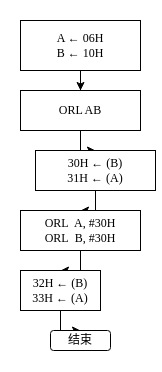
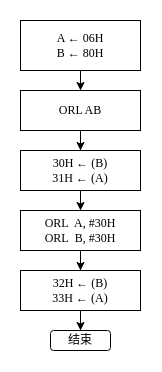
- <mxCell id="3" value="A ←&amp;nbsp;06H&lt;br&gt;B ← 10H" style="rounded=0;whiteSpace=wrap;fontFamily=思源黑体 Heavy;html=1;" parent="1" vertex="1"><mxGeometry x="20" y="20" width="120" height="50" as="geometry" /></mxCell>
+ <mxCell id="3" value="A ←&amp;nbsp;06H&lt;br&gt;B ← 80H" style="rounded=0;whiteSpace=wrap;fontFamily=思源黑体 Heavy;html=1;" parent="1" vertex="1"><mxGeometry x="20" y="20" width="120" height="50" as="geometry" /></mxCell>
- <mxCell id="7" value="30H&amp;nbsp;← (B)&lt;br&gt;31H&amp;nbsp;← (A)" style="whiteSpace=wrap;fontFamily=思源黑体 Heavy;rounded=0;html=1;" vertex="1" parent="1"><mxGeometry x="35" y="150" width="120" height="40" as="geometry" /></mxCell>
+ <mxCell id="7" value="30H&amp;nbsp;← (B)&lt;br&gt;31H&amp;nbsp;← (A)" style="whiteSpace=wrap;fontFamily=思源黑体 Heavy;rounded=0;html=1;" vertex="1" parent="1"><mxGeometry x="20" y="150" width="120" height="40" as="geometry" /></mxCell>
- <mxCell id="11" value="32H&amp;nbsp;← (B)&lt;br&gt;33H&amp;nbsp;← (A)" style="whiteSpace=wrap;fontFamily=思源黑体 Heavy;rounded=0;html=1;" vertex="1" parent="1"><mxGeometry x="20" y="270" width="80" height="40" as="geometry" /></mxCell>
+ <mxCell id="11" value="32H&amp;nbsp;← (B)&lt;br&gt;33H&amp;nbsp;← (A)" style="whiteSpace=wrap;fontFamily=思源黑体 Heavy;rounded=0;html=1;" vertex="1" parent="1"><mxGeometry x="20" y="270" width="120" height="40" as="geometry" /></mxCell>
